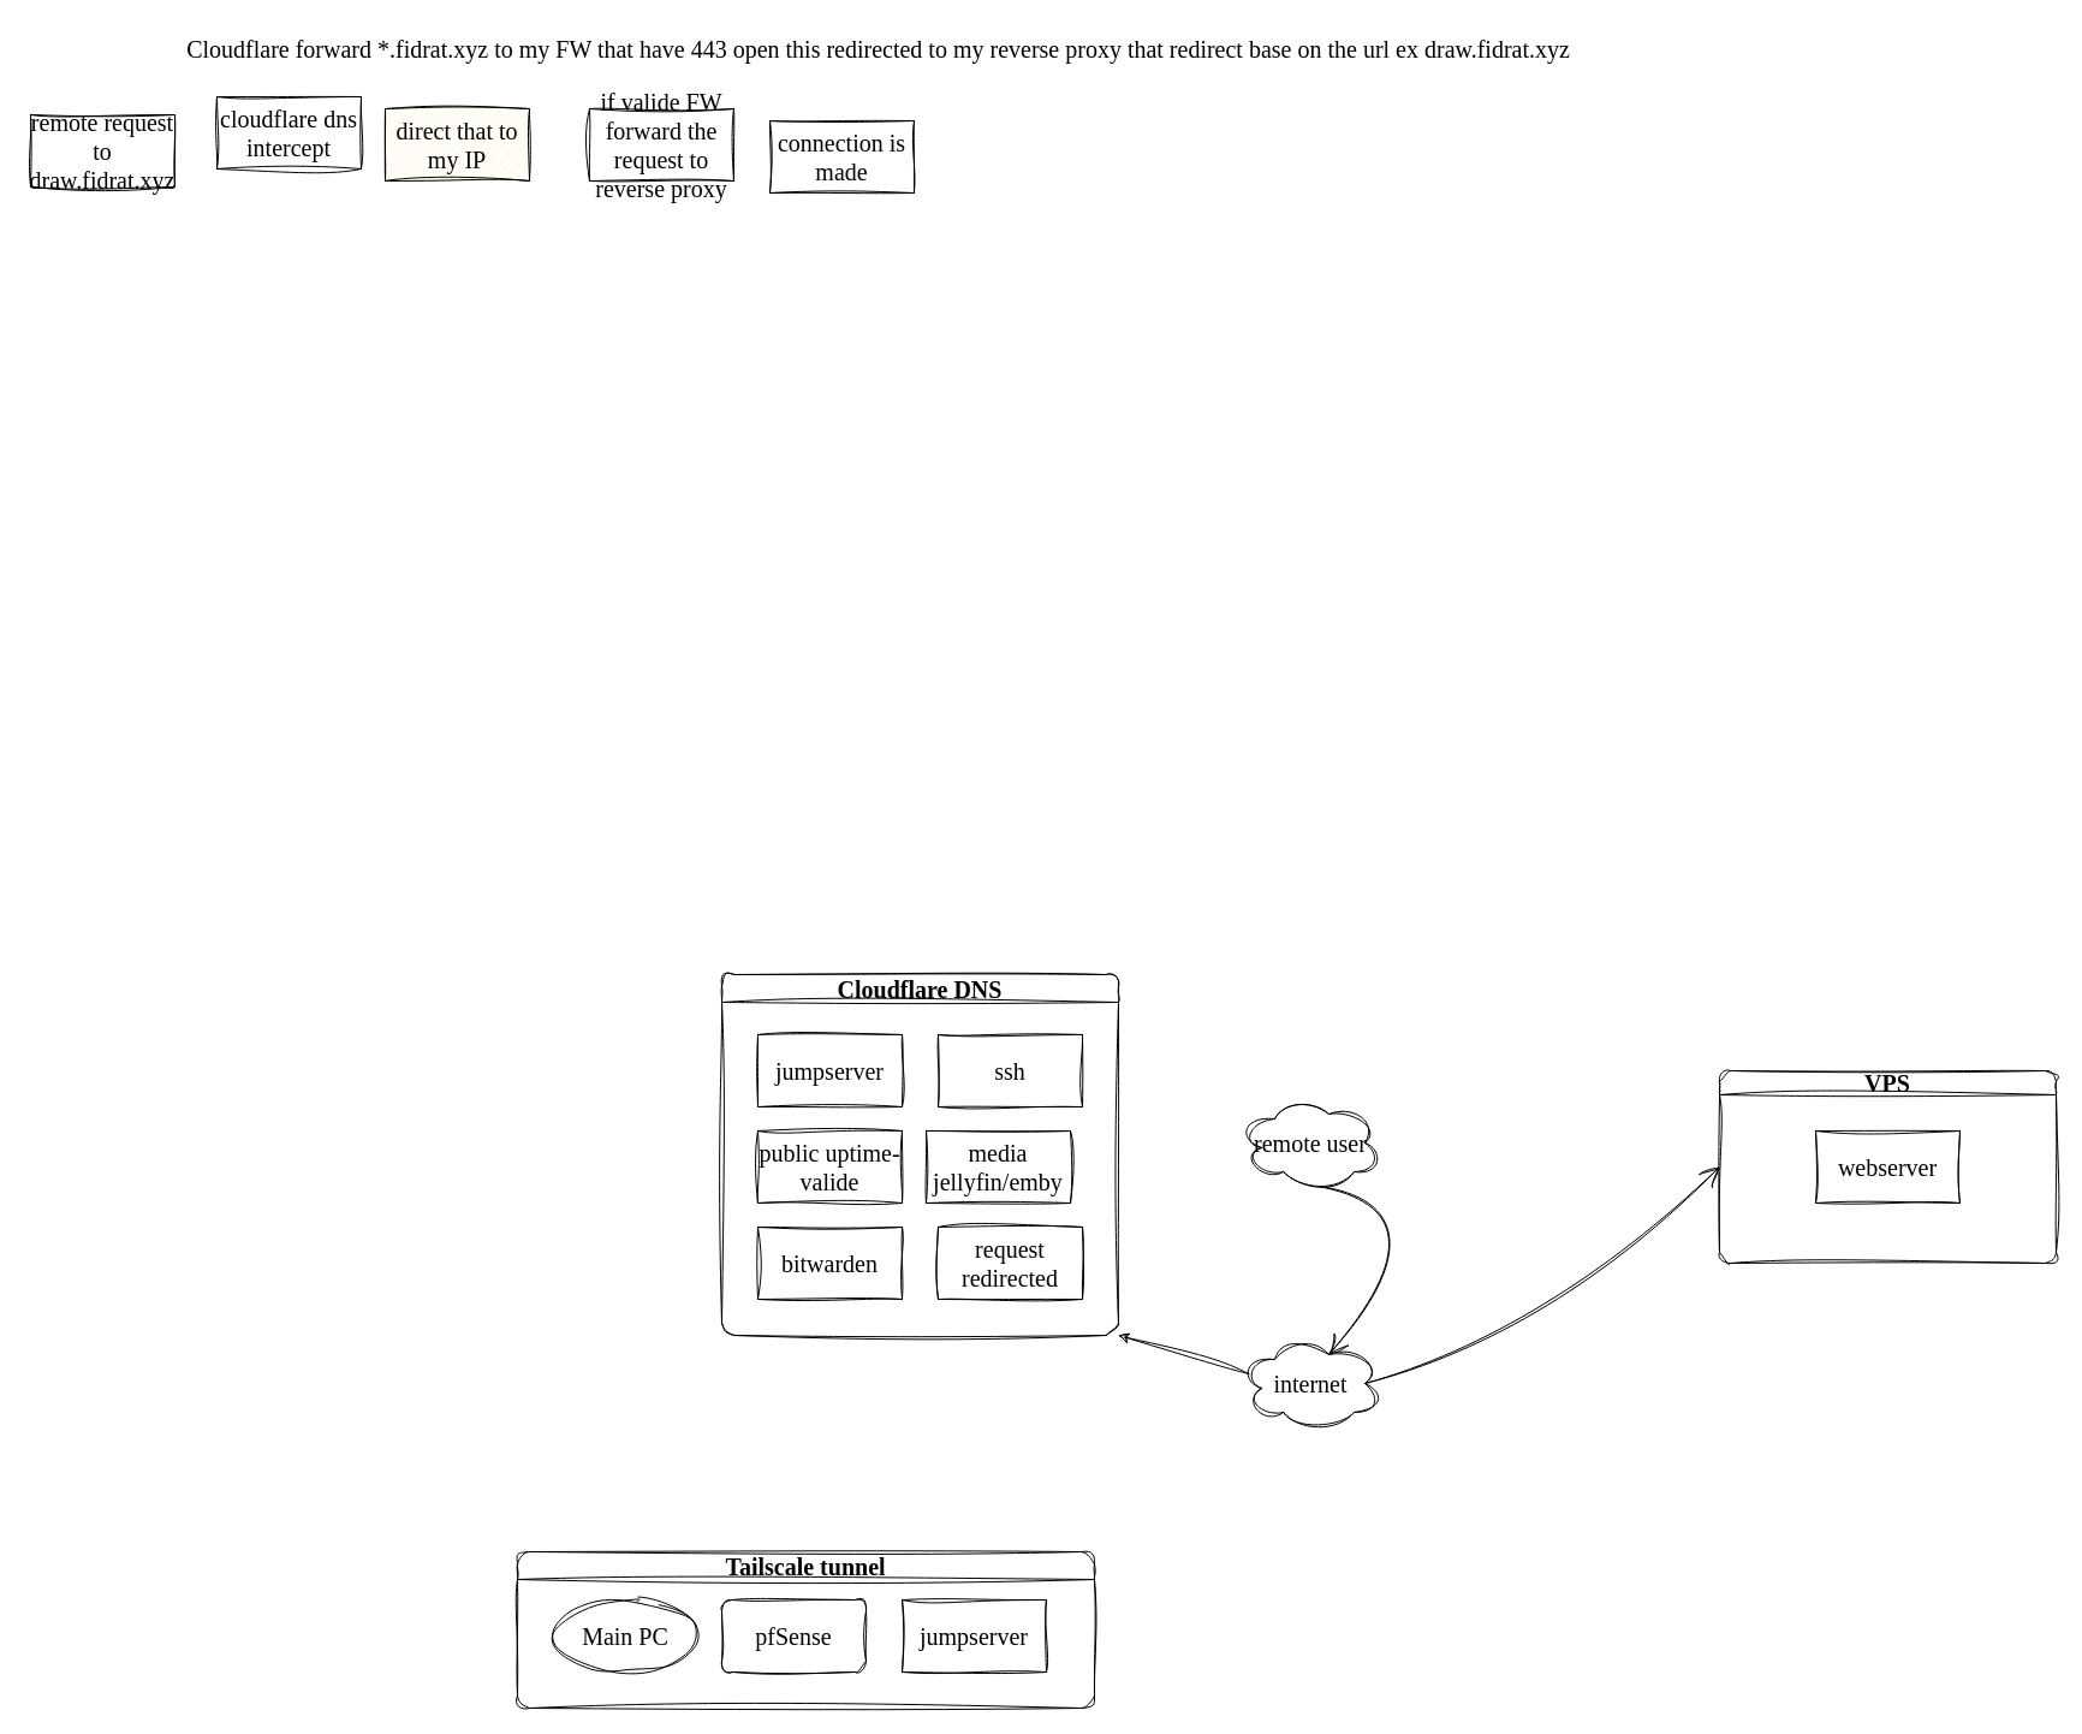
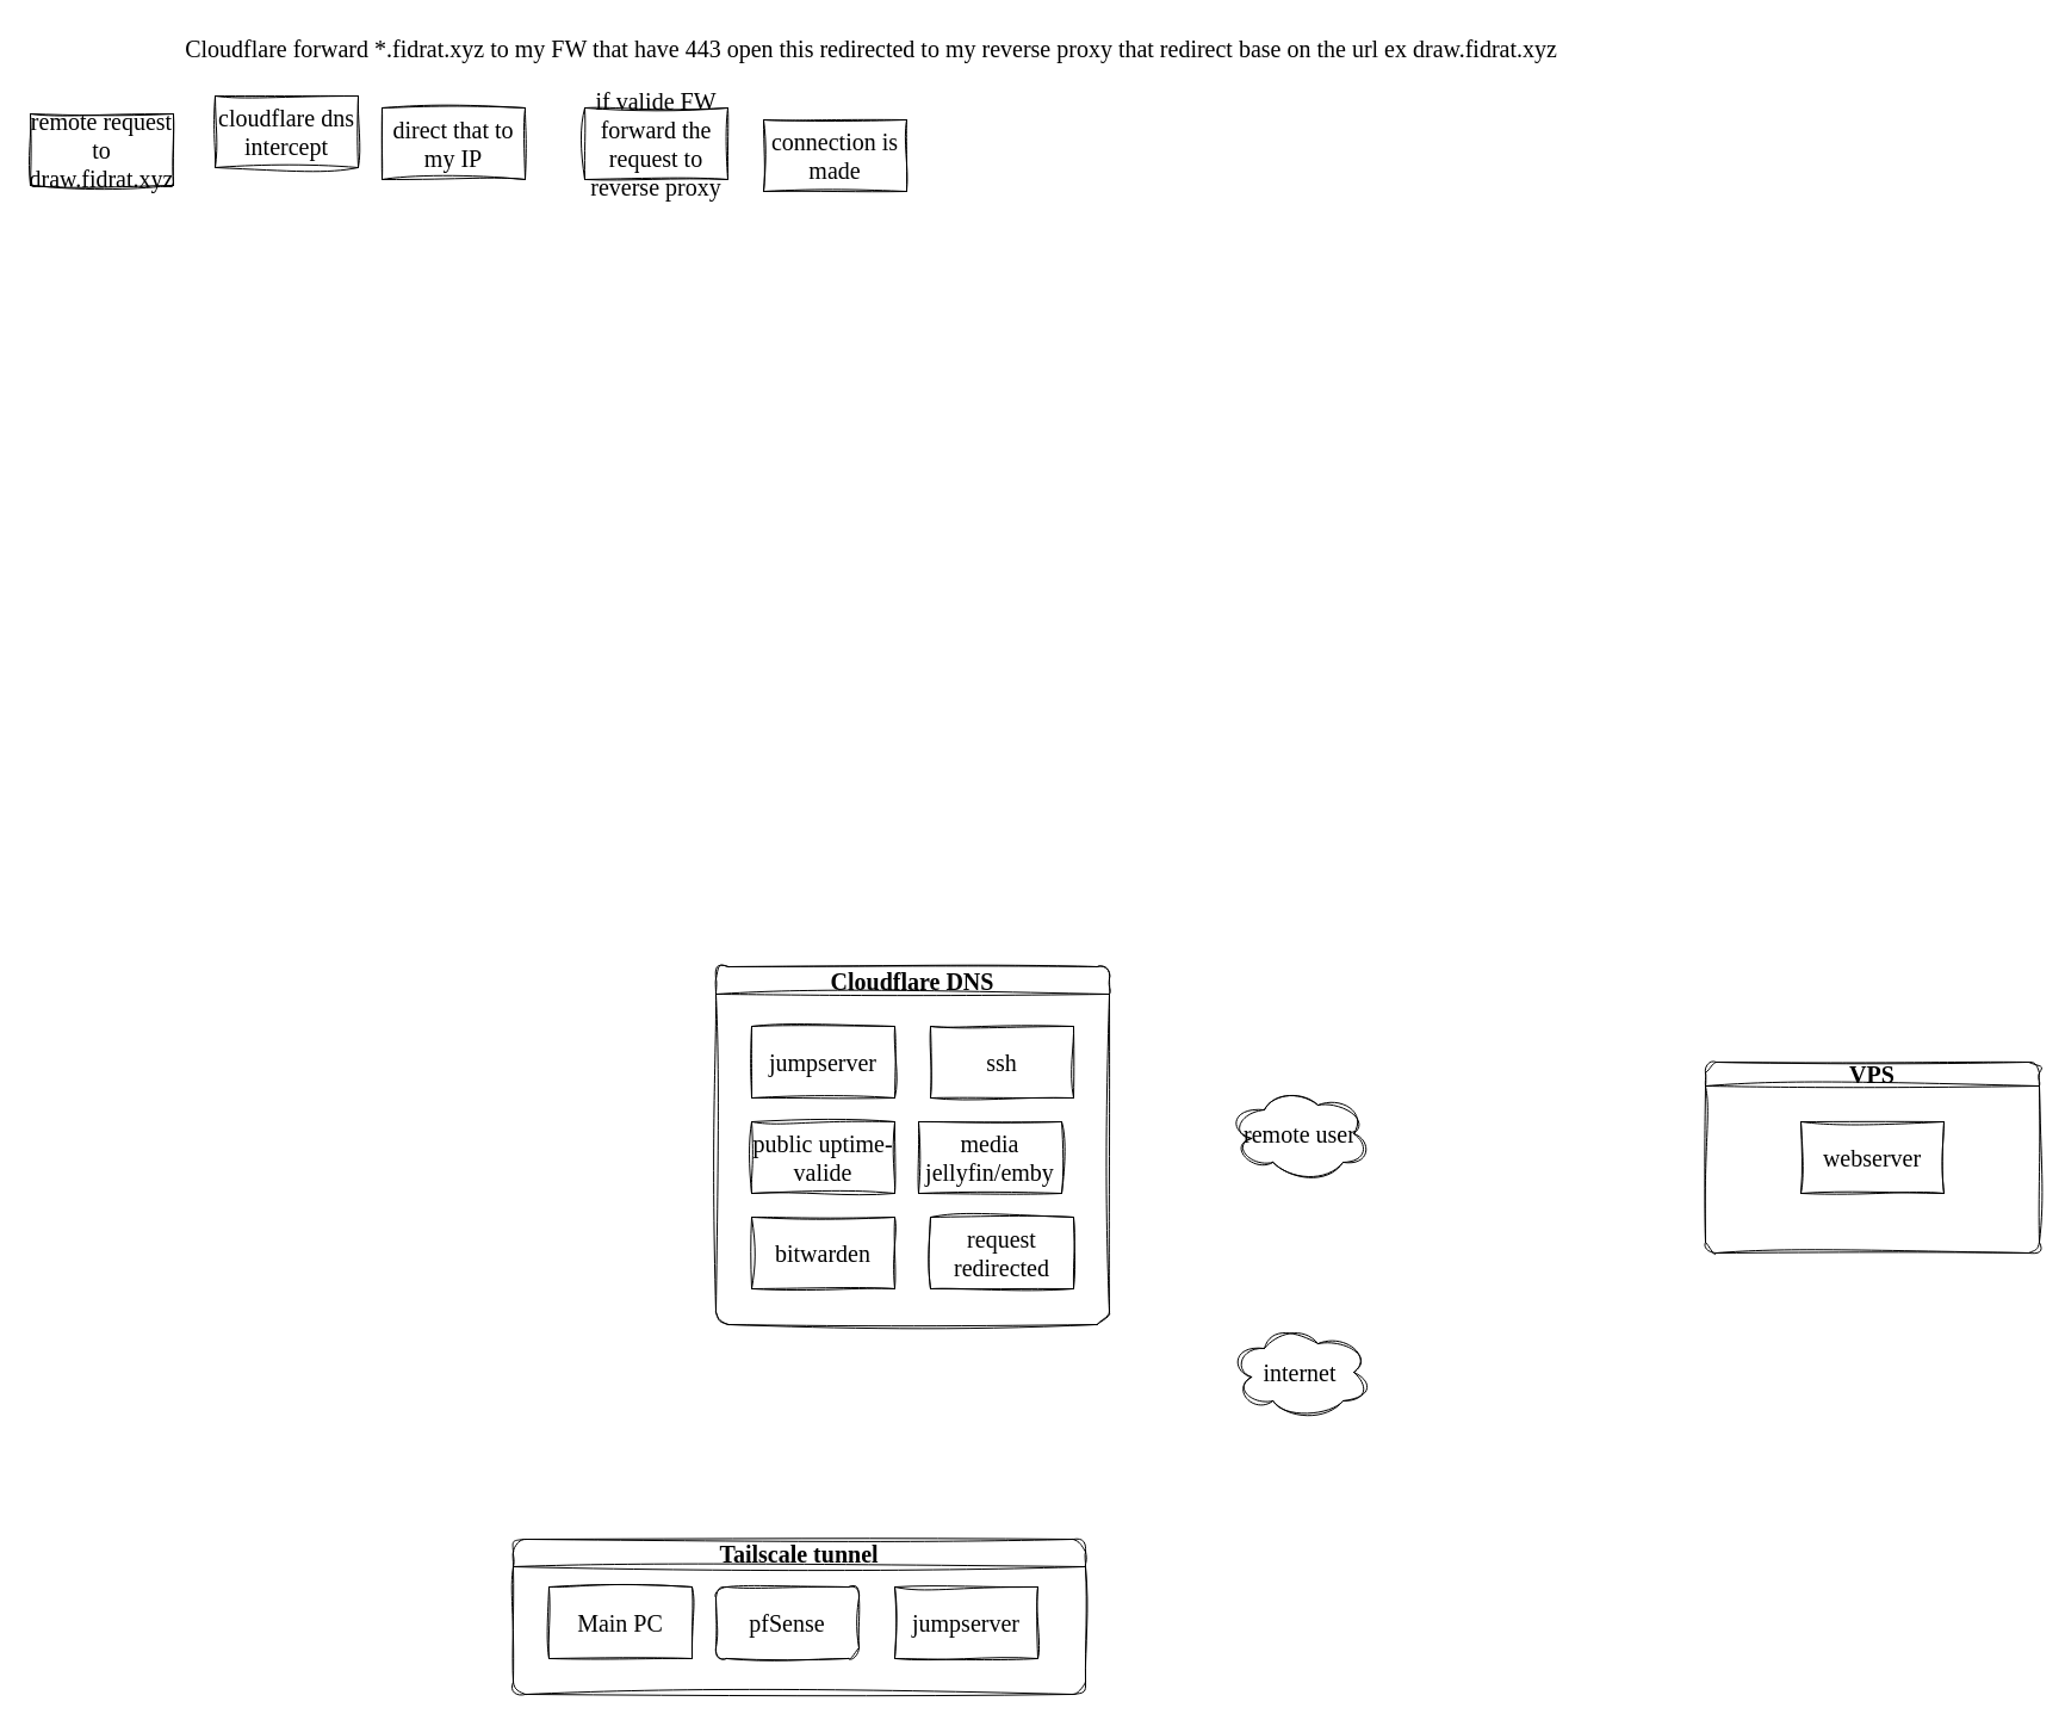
- <mxCell id="23" value="direct that to my IP" style="whiteSpace=wrap;html=1;sketch=1;hachureGap=4;jiggle=2;curveFitting=1;fontFamily=Architects Daughter;fontSource=https%3A%2F%2Ffonts.googleapis.com%2Fcss%3Ffamily%3DArchitects%2BDaughter;fontSize=20;fillColor=#fff2cc;" parent="1" vertex="1"><mxGeometry x="320" y="90" width="120" height="60" as="geometry" /></mxCell>
+ <mxCell id="23" value="direct that to my IP" style="whiteSpace=wrap;html=1;sketch=1;hachureGap=4;jiggle=2;curveFitting=1;fontFamily=Architects Daughter;fontSource=https%3A%2F%2Ffonts.googleapis.com%2Fcss%3Ffamily%3DArchitects%2BDaughter;fontSize=20;" parent="1" vertex="1"><mxGeometry x="320" y="90" width="120" height="60" as="geometry" /></mxCell>
- <mxCell id="9" value="" style="edgeStyle=none;curved=1;sketch=1;hachureGap=4;jiggle=2;curveFitting=1;orthogonalLoop=1;jettySize=auto;html=1;fontFamily=Architects Daughter;fontSource=https%3A%2F%2Ffonts.googleapis.com%2Fcss%3Ffamily%3DArchitects%2BDaughter;fontSize=16;endArrow=open;startSize=14;endSize=14;sourcePerimeterSpacing=8;targetPerimeterSpacing=8;entryX=0.625;entryY=0.2;entryDx=0;entryDy=0;entryPerimeter=0;exitX=0.55;exitY=0.95;exitDx=0;exitDy=0;exitPerimeter=0;labelBackgroundColor=none;fontColor=default;" parent="1" source="12" target="11" edge="1"><mxGeometry relative="1" as="geometry"><Array as="points"><mxPoint x="1210" y="1000" /></Array></mxGeometry></mxCell>
- <mxCell id="8" value="" style="edgeStyle=none;curved=1;sketch=1;hachureGap=4;jiggle=2;curveFitting=1;orthogonalLoop=1;jettySize=auto;exitX=0.875;exitY=0.5;exitDx=0;exitDy=0;exitPerimeter=0;entryX=0;entryY=0.5;entryDx=0;entryDy=0;fontFamily=Architects Daughter;fontSource=https%3A%2F%2Ffonts.googleapis.com%2Fcss%3Ffamily%3DArchitects%2BDaughter;fontSize=16;endArrow=open;startSize=14;endSize=14;sourcePerimeterSpacing=8;targetPerimeterSpacing=8;labelBackgroundColor=none;fontColor=default;labelBorderColor=none;html=1;" parent="1" source="11" target="2" edge="1"><mxGeometry relative="1" as="geometry"><Array as="points"><mxPoint x="1290" y="1110" /></Array></mxGeometry></mxCell>
- <mxCell id="10" style="edgeStyle=none;sketch=1;hachureGap=4;jiggle=2;curveFitting=1;html=1;exitX=0.07;exitY=0.4;exitDx=0;exitDy=0;exitPerimeter=0;fontFamily=Architects Daughter;fontSource=https%3A%2F%2Ffonts.googleapis.com%2Fcss%3Ffamily%3DArchitects%2BDaughter;fontSize=16;entryX=1;entryY=1;entryDx=0;entryDy=0;" parent="1" source="11" target="13" edge="1"><mxGeometry relative="1" as="geometry"><mxPoint x="630" y="790" as="targetPoint" /><Array as="points" /></mxGeometry></mxCell>
- <mxCell id="7" value="Main PC" style="ellipse;whiteSpace=wrap;html=1;sketch=1;hachureGap=4;jiggle=2;curveFitting=1;fontFamily=Architects Daughter;fontSource=https%3A%2F%2Ffonts.googleapis.com%2Fcss%3Ffamily%3DArchitects%2BDaughter;fontSize=20;" parent="4" vertex="1"><mxGeometry x="30" y="40" width="120" height="60" as="geometry" /></mxCell>
+ <mxCell id="7" value="Main PC" style="whiteSpace=wrap;html=1;sketch=1;hachureGap=4;jiggle=2;curveFitting=1;fontFamily=Architects Daughter;fontSource=https%3A%2F%2Ffonts.googleapis.com%2Fcss%3Ffamily%3DArchitects%2BDaughter;fontSize=20;" parent="4" vertex="1"><mxGeometry x="30" y="40" width="120" height="60" as="geometry" /></mxCell>
